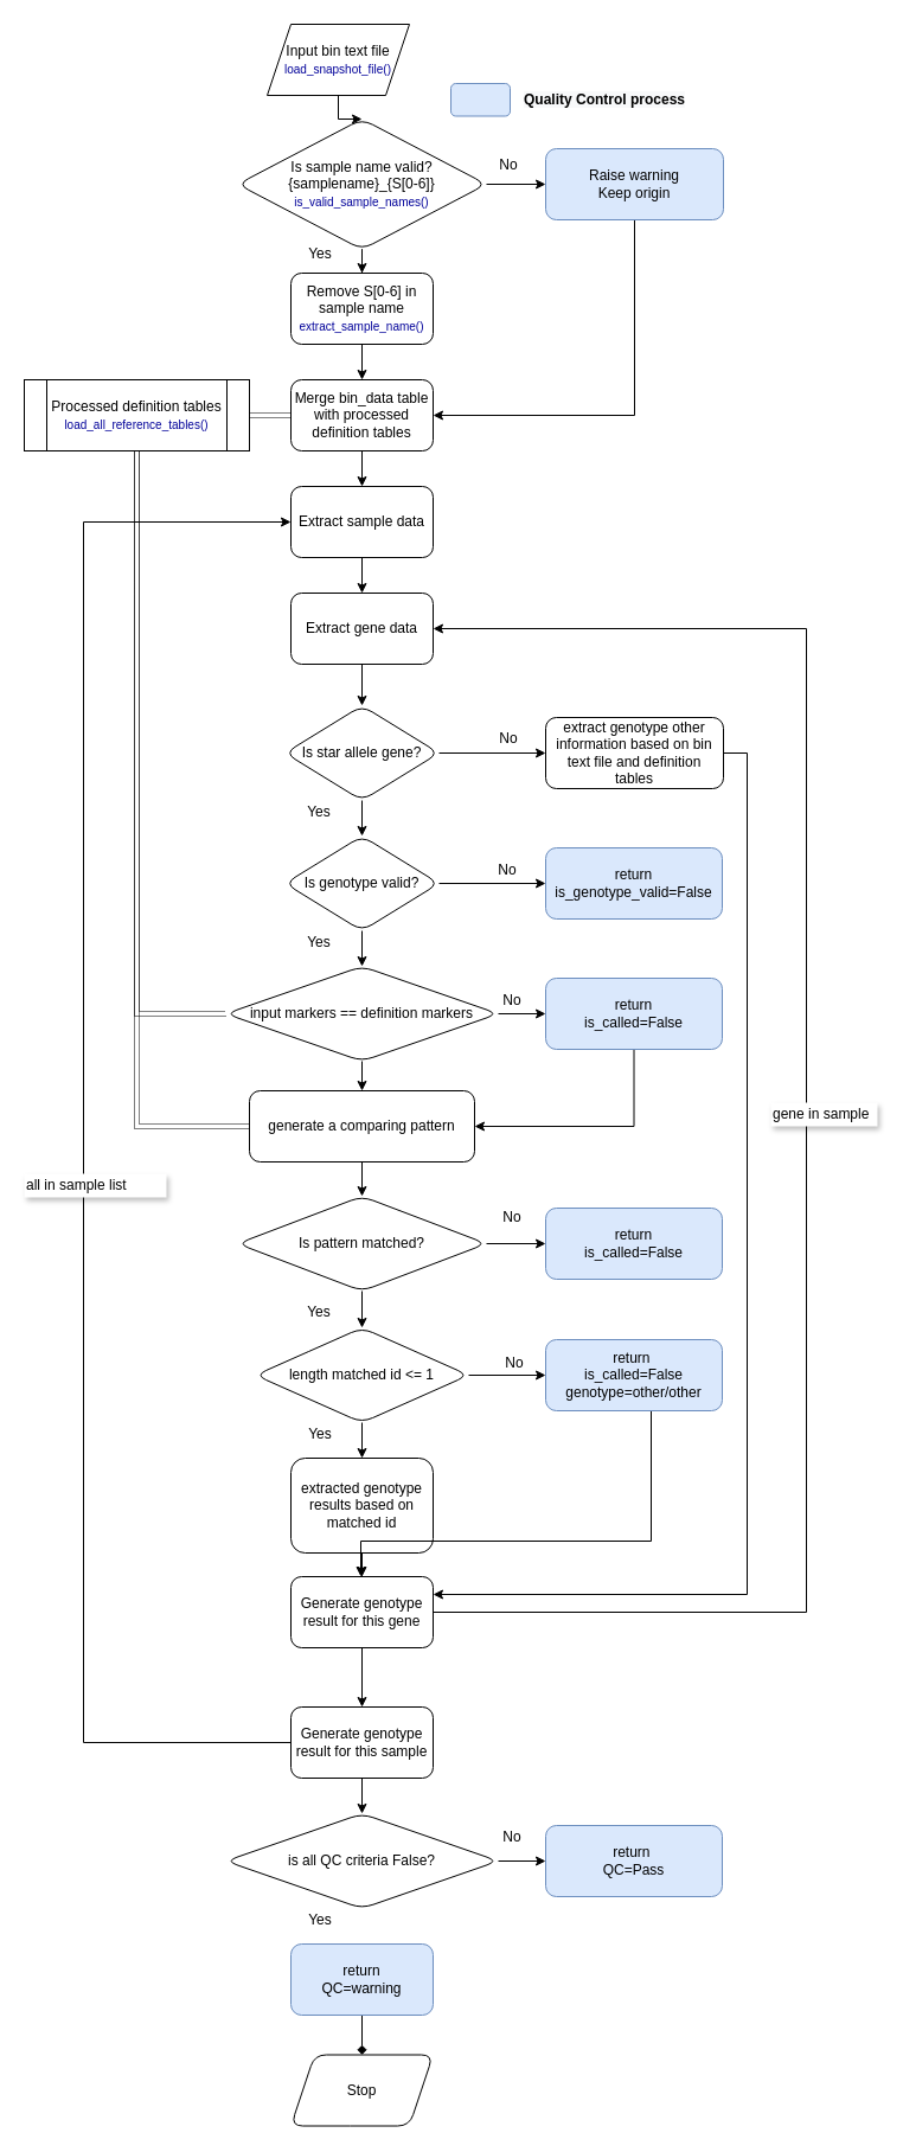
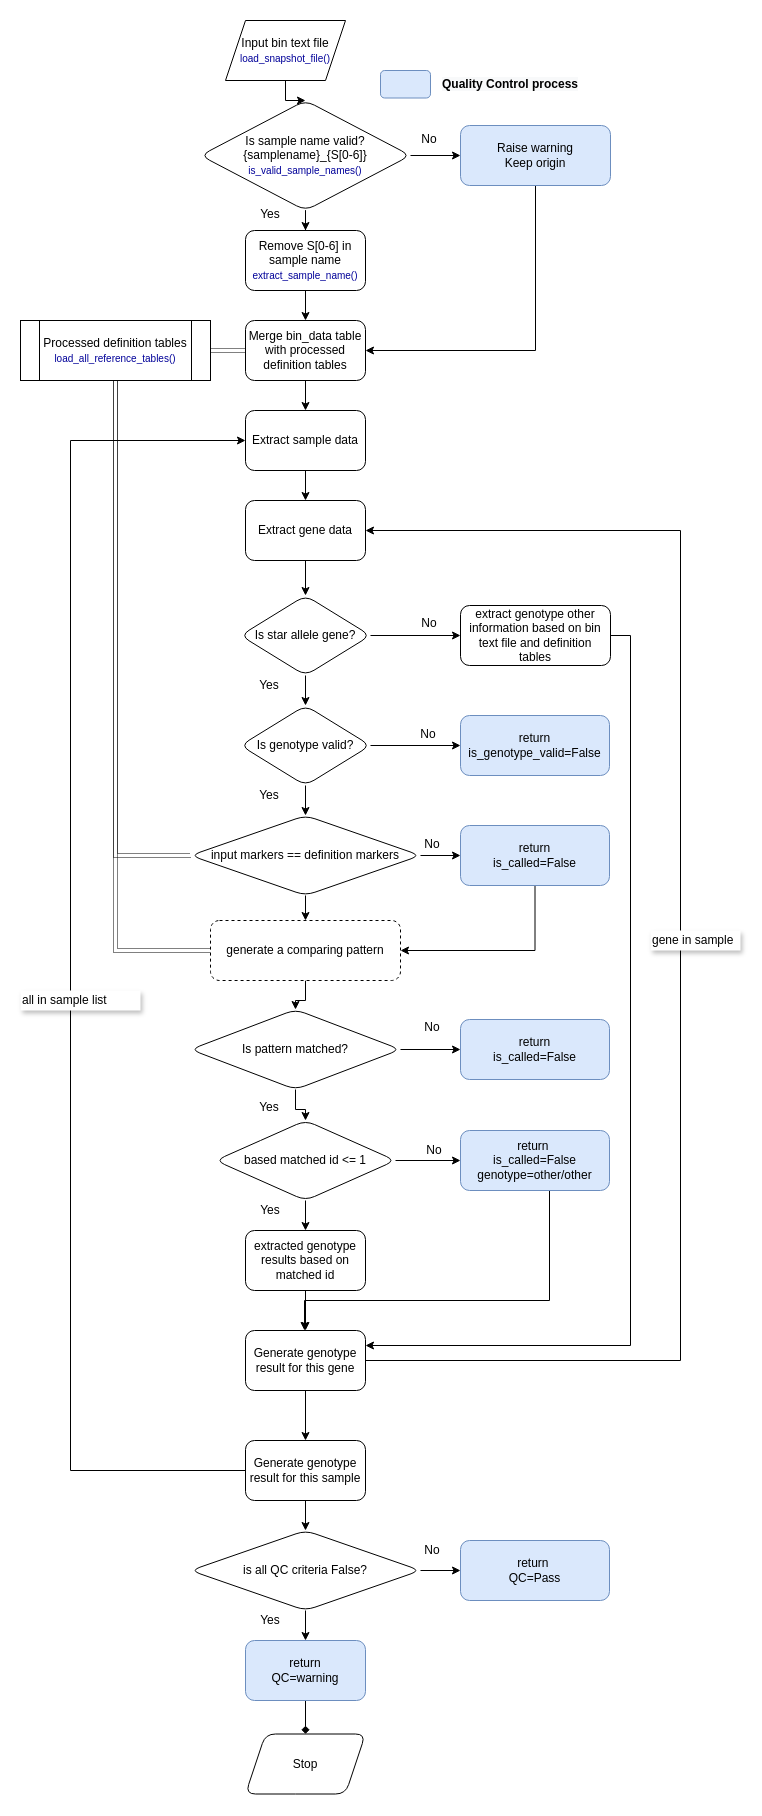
- <mxCell id="48" value="generate a comparing pattern" style="whiteSpace=wrap;html=1;rounded=1;shadow=0;strokeWidth=1;glass=0;" parent="1" vertex="1"><mxGeometry x="210" y="920" width="190" height="60" as="geometry" /></mxCell>
+ <mxCell id="48" value="generate a comparing pattern" style="whiteSpace=wrap;html=1;rounded=1;shadow=0;strokeWidth=1;glass=0;dashed=1;" parent="1" vertex="1"><mxGeometry x="210" y="920" width="190" height="60" as="geometry" /></mxCell>
- <mxCell id="51" value="Is pattern matched?" style="rhombus;whiteSpace=wrap;html=1;rounded=1;shadow=0;strokeWidth=1;glass=0;" parent="1" vertex="1"><mxGeometry x="200" y="1009" width="210" height="80" as="geometry" /></mxCell>
+ <mxCell id="51" value="Is pattern matched?" style="rhombus;whiteSpace=wrap;html=1;rounded=1;shadow=0;strokeWidth=1;glass=0;" parent="1" vertex="1"><mxGeometry x="190" y="1009" width="210" height="80" as="geometry" /></mxCell>
- <mxCell id="58" value="length matched id &amp;lt;= 1" style="rhombus;whiteSpace=wrap;html=1;rounded=1;shadow=0;strokeWidth=1;glass=0;" parent="1" vertex="1"><mxGeometry x="215" y="1120" width="180" height="80" as="geometry" /></mxCell>
+ <mxCell id="58" value="based matched id &amp;lt;= 1" style="rhombus;whiteSpace=wrap;html=1;rounded=1;shadow=0;strokeWidth=1;glass=0;" parent="1" vertex="1"><mxGeometry x="215" y="1120" width="180" height="80" as="geometry" /></mxCell>
- <mxCell id="54" value="extracted genotype results based on matched id" style="whiteSpace=wrap;html=1;rounded=1;shadow=0;strokeWidth=1;glass=0;" parent="1" vertex="1"><mxGeometry x="245" y="1230" width="120" height="80" as="geometry" /></mxCell>
+ <mxCell id="54" value="extracted genotype results based on matched id" style="whiteSpace=wrap;html=1;rounded=1;shadow=0;strokeWidth=1;glass=0;" parent="1" vertex="1"><mxGeometry x="245" y="1230" width="120" height="60" as="geometry" /></mxCell>
+ <mxCell id="74" value="" style="edgeStyle=orthogonalEdgeStyle;rounded=0;orthogonalLoop=1;jettySize=auto;html=1;" edge="1" parent="1" source="75" target="78"><mxGeometry relative="1" as="geometry" /></mxCell>
